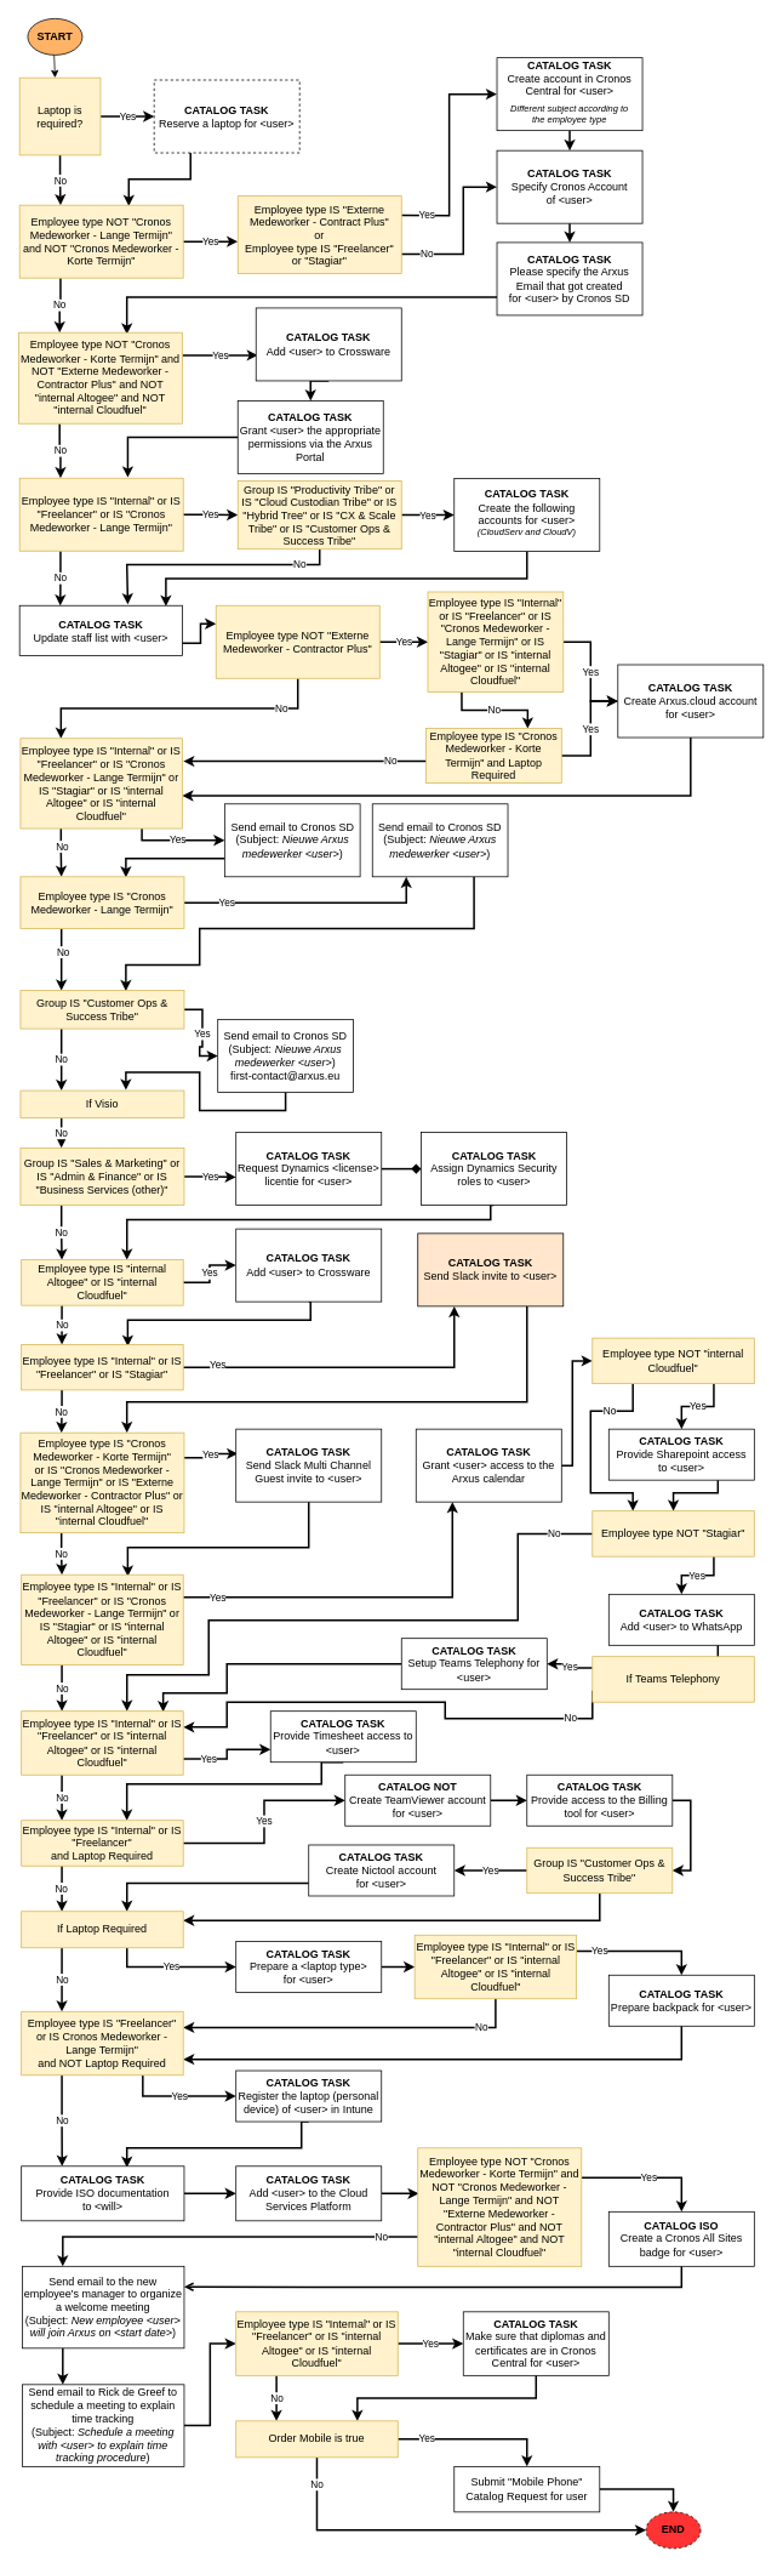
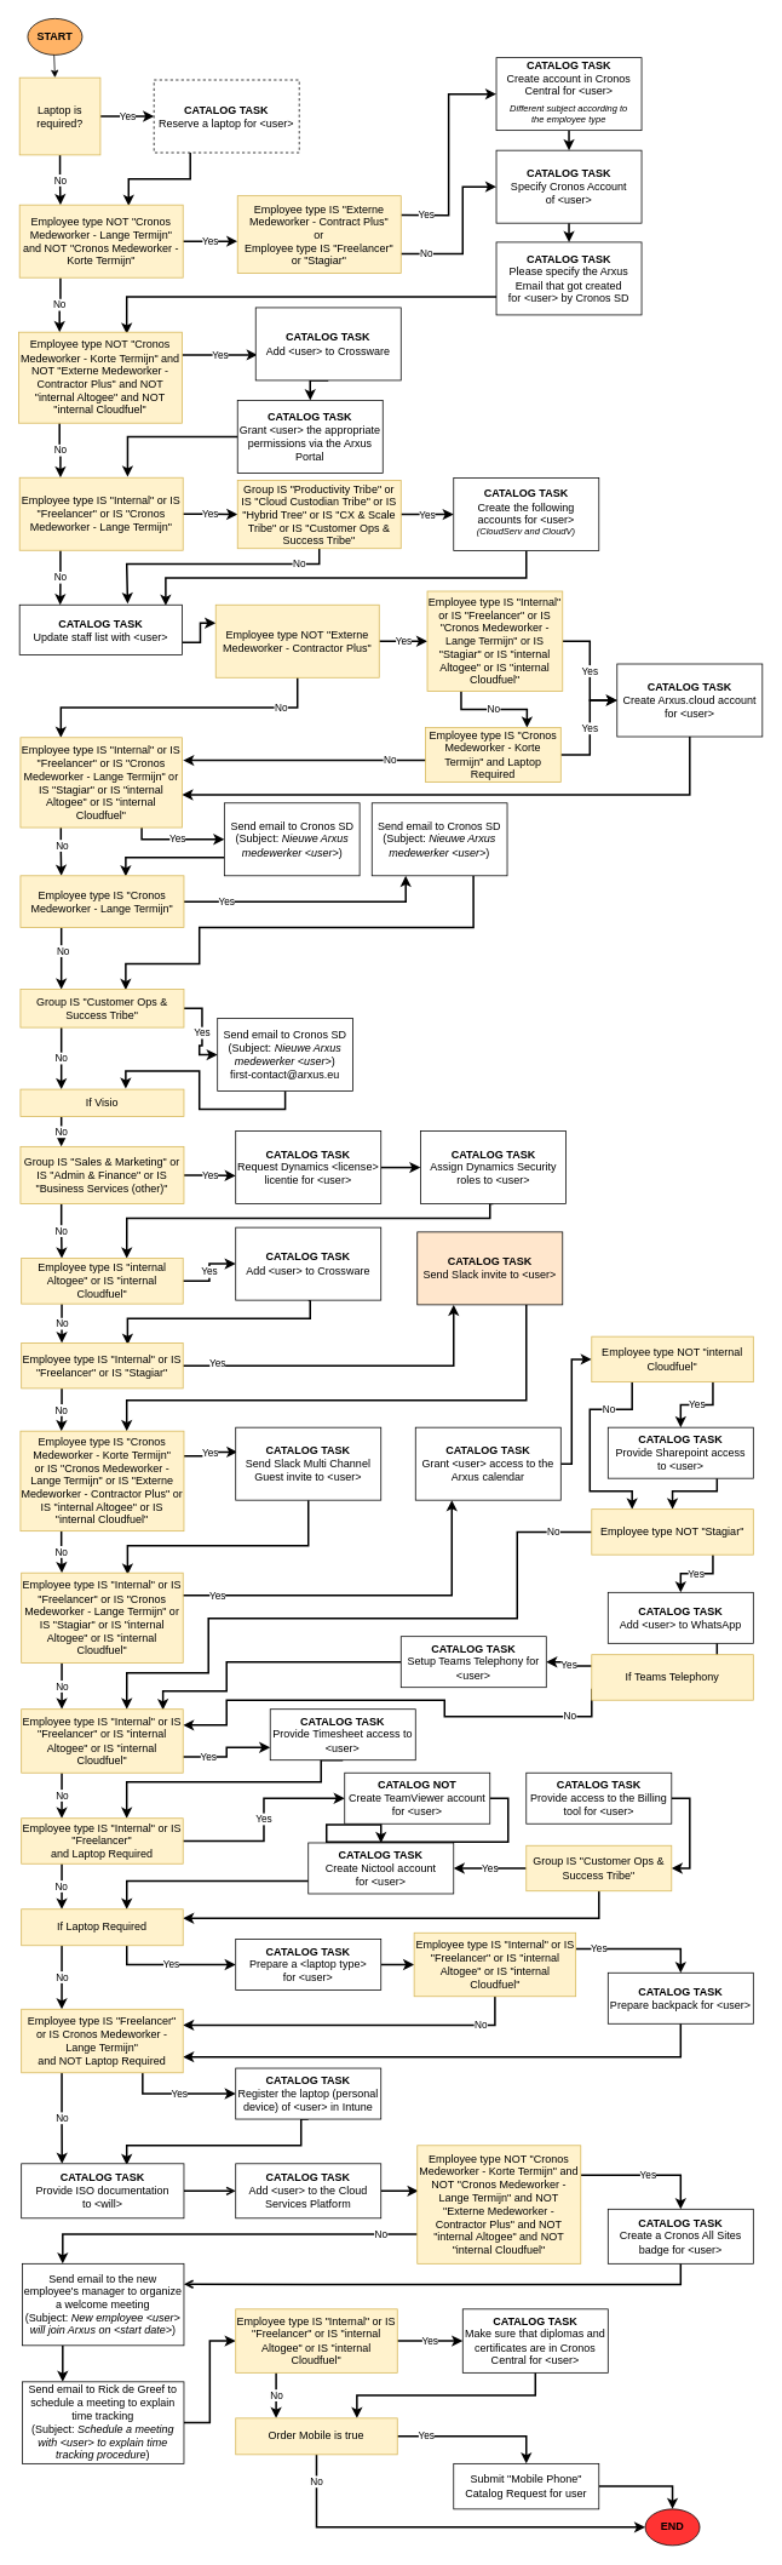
- <mxCell id="69" style="edgeStyle=orthogonalEdgeStyle;rounded=0;orthogonalLoop=1;jettySize=auto;html=1;exitX=1;exitY=0.5;exitDx=0;exitDy=0;entryX=0;entryY=0.5;entryDx=0;entryDy=0;strokeWidth=2;endArrow=diamond;" parent="1" source="70" target="72" edge="1"><mxGeometry relative="1" as="geometry" /></mxCell>
+ <mxCell id="69" style="edgeStyle=orthogonalEdgeStyle;rounded=0;orthogonalLoop=1;jettySize=auto;html=1;exitX=1;exitY=0.5;exitDx=0;exitDy=0;entryX=0;entryY=0.5;entryDx=0;entryDy=0;strokeWidth=2;" parent="1" source="70" target="72" edge="1"><mxGeometry relative="1" as="geometry" /></mxCell>
- <mxCell id="116" style="edgeStyle=orthogonalEdgeStyle;rounded=0;orthogonalLoop=1;jettySize=auto;html=1;exitX=1;exitY=0.5;exitDx=0;exitDy=0;strokeWidth=2;" parent="1" source="117" target="119" edge="1"><mxGeometry relative="1" as="geometry" /></mxCell>
+ <mxCell id="116" style="edgeStyle=orthogonalEdgeStyle;rounded=0;orthogonalLoop=1;jettySize=auto;html=1;exitX=1;exitY=0.5;exitDx=0;exitDy=0;strokeWidth=2;" parent="1" source="117" target="124" edge="1"><mxGeometry relative="1" as="geometry" /></mxCell>
- <mxCell id="140" style="edgeStyle=orthogonalEdgeStyle;rounded=0;orthogonalLoop=1;jettySize=auto;html=1;exitX=1;exitY=0.5;exitDx=0;exitDy=0;entryX=0;entryY=0.5;entryDx=0;entryDy=0;strokeWidth=2;" parent="1" source="141" target="143" edge="1"><mxGeometry relative="1" as="geometry" /></mxCell>
+ <mxCell id="140" style="edgeStyle=orthogonalEdgeStyle;rounded=0;orthogonalLoop=1;jettySize=auto;html=1;exitX=1;exitY=0.5;exitDx=0;exitDy=0;entryX=0;entryY=0.5;entryDx=0;entryDy=0;strokeWidth=2;endArrow=open;" parent="1" source="141" target="143" edge="1"><mxGeometry relative="1" as="geometry" /></mxCell>
- <mxCell id="148" value="&lt;b&gt;CATALOG ISO&lt;br&gt;&lt;/b&gt;Create a Cronos All Sites badge for &amp;lt;user&amp;gt;" style="rounded=0;whiteSpace=wrap;html=1;" parent="1" vertex="1"><mxGeometry x="669" y="2430" width="160" height="60" as="geometry" /></mxCell>
+ <mxCell id="148" value="&lt;b&gt;CATALOG TASK&lt;br&gt;&lt;/b&gt;Create a Cronos All Sites badge for &amp;lt;user&amp;gt;" style="rounded=0;whiteSpace=wrap;html=1;" parent="1" vertex="1"><mxGeometry x="669" y="2430" width="160" height="60" as="geometry" /></mxCell>
- <mxCell id="161" value="END" style="ellipse;whiteSpace=wrap;html=1;fontStyle=1;fillColor=#FF3333;dashed=1;" parent="1" vertex="1"><mxGeometry x="710" y="2760" width="60" height="40" as="geometry" /></mxCell>
+ <mxCell id="161" value="END" style="ellipse;whiteSpace=wrap;html=1;fontStyle=1;fillColor=#FF3333;" parent="1" vertex="1"><mxGeometry x="710" y="2760" width="60" height="40" as="geometry" /></mxCell>
